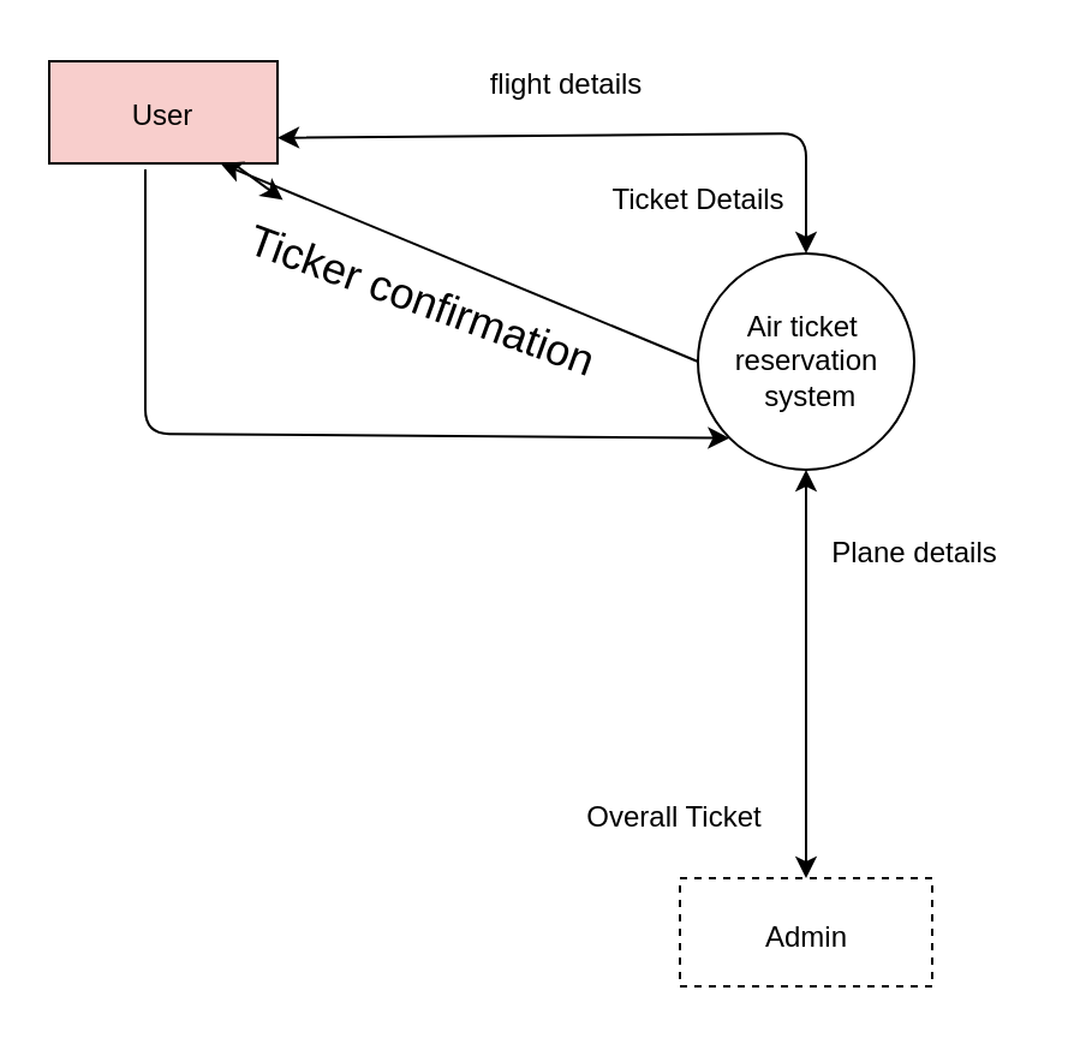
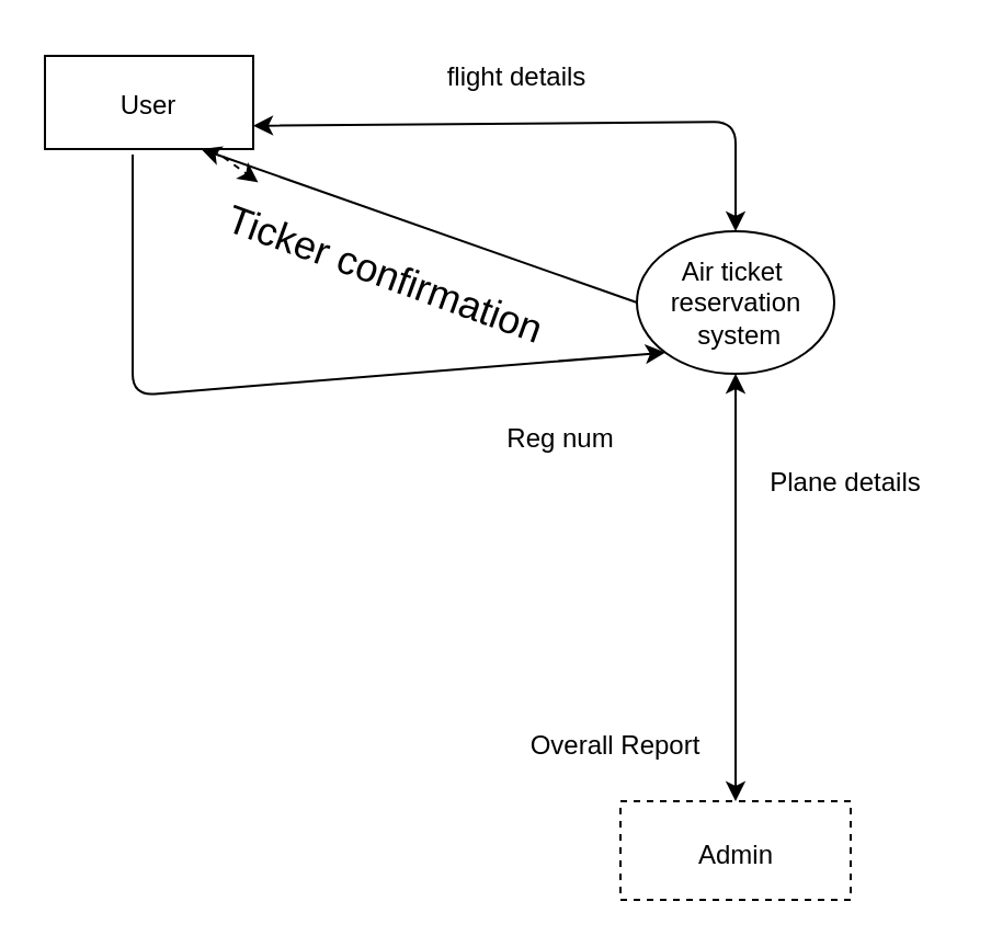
- <mxCell id="4" value="&lt;font style=&quot;font-size: 12px;&quot;&gt;User&lt;/font&gt;" style="whiteSpace=wrap;html=1;fontSize=18;dashed=0;fillColor=#f8cecc;" parent="1" vertex="1"><mxGeometry x="20" y="25" width="95" height="42.5" as="geometry" /></mxCell>
+ <mxCell id="4" value="&lt;font style=&quot;font-size: 12px;&quot;&gt;User&lt;/font&gt;" style="whiteSpace=wrap;html=1;fontSize=18;dashed=0;" parent="1" vertex="1"><mxGeometry x="20" y="25" width="95" height="42.5" as="geometry" /></mxCell>
- <mxCell id="3" value="" style="edgeStyle=none;html=1;" parent="1" source="4" target="14" edge="1"><mxGeometry relative="1" as="geometry" /></mxCell>
+ <mxCell id="3" value="" style="edgeStyle=none;html=1;dashed=1;" parent="1" source="4" target="14" edge="1"><mxGeometry relative="1" as="geometry" /></mxCell>
- <mxCell id="6" value="Ticket Details" style="text;html=1;align=center;verticalAlign=middle;resizable=0;points=[];autosize=1;strokeColor=none;fillColor=none;fontSize=12;" parent="1" vertex="1"><mxGeometry x="240" y="67.5" width="100" height="30" as="geometry" /></mxCell>
- <mxCell id="2" value="&lt;div style=&quot;font-size: 12px;&quot;&gt;&lt;span style=&quot;background-color: initial;&quot;&gt;&lt;font style=&quot;font-size: 12px;&quot;&gt;Air ticket&amp;nbsp;&lt;/font&gt;&lt;/span&gt;&lt;/div&gt;&lt;div style=&quot;font-size: 12px;&quot;&gt;&lt;span style=&quot;background-color: initial;&quot;&gt;&lt;font style=&quot;font-size: 12px;&quot;&gt;reservation&lt;/font&gt;&lt;/span&gt;&lt;/div&gt;&lt;div style=&quot;font-size: 12px;&quot;&gt;&lt;span style=&quot;background-color: initial;&quot;&gt;&lt;font style=&quot;font-size: 12px;&quot;&gt;&amp;nbsp;system&lt;/font&gt;&lt;/span&gt;&lt;/div&gt;" style="shape=ellipse;html=1;dashed=0;whitespace=wrap;aspect=fixed;perimeter=ellipsePerimeter;fontSize=18;align=center;" parent="1" vertex="1"><mxGeometry x="290" y="105" width="90" height="90" as="geometry" /></mxCell>
+ <mxCell id="2" value="&lt;div style=&quot;font-size: 12px;&quot;&gt;&lt;span style=&quot;background-color: initial;&quot;&gt;&lt;font style=&quot;font-size: 12px;&quot;&gt;Air ticket&amp;nbsp;&lt;/font&gt;&lt;/span&gt;&lt;/div&gt;&lt;div style=&quot;font-size: 12px;&quot;&gt;&lt;span style=&quot;background-color: initial;&quot;&gt;&lt;font style=&quot;font-size: 12px;&quot;&gt;reservation&lt;/font&gt;&lt;/span&gt;&lt;/div&gt;&lt;div style=&quot;font-size: 12px;&quot;&gt;&lt;span style=&quot;background-color: initial;&quot;&gt;&lt;font style=&quot;font-size: 12px;&quot;&gt;&amp;nbsp;system&lt;/font&gt;&lt;/span&gt;&lt;/div&gt;" style="shape=ellipse;html=1;dashed=0;whitespace=wrap;aspect=fixed;perimeter=ellipsePerimeter;fontSize=18;align=center;" parent="1" vertex="1"><mxGeometry x="290" y="105" width="90" height="65" as="geometry" /></mxCell>
+ <mxCell id="7" value="Reg num" style="text;html=1;align=center;verticalAlign=middle;resizable=0;points=[];autosize=1;strokeColor=none;fillColor=none;fontSize=12;" parent="1" vertex="1"><mxGeometry x="220" y="185" width="70" height="30" as="geometry" /></mxCell>
- <mxCell id="11" value="Plane details" style="text;html=1;align=center;verticalAlign=middle;resizable=0;points=[];autosize=1;strokeColor=none;fillColor=none;fontSize=12;" parent="1" vertex="1"><mxGeometry x="335" y="215" width="90" height="30" as="geometry" /></mxCell>
+ <mxCell id="11" value="Plane details" style="text;html=1;align=center;verticalAlign=middle;resizable=0;points=[];autosize=1;strokeColor=none;fillColor=none;fontSize=12;" parent="1" vertex="1"><mxGeometry x="340" y="205" width="90" height="30" as="geometry" /></mxCell>
- <mxCell id="12" value="Overall Ticket" style="text;html=1;align=center;verticalAlign=middle;resizable=0;points=[];autosize=1;strokeColor=none;fillColor=none;fontSize=12;" parent="1" vertex="1"><mxGeometry x="230" y="325" width="100" height="30" as="geometry" /></mxCell>
+ <mxCell id="12" value="Overall Report" style="text;html=1;align=center;verticalAlign=middle;resizable=0;points=[];autosize=1;strokeColor=none;fillColor=none;fontSize=12;" parent="1" vertex="1"><mxGeometry x="230" y="325" width="100" height="30" as="geometry" /></mxCell>
